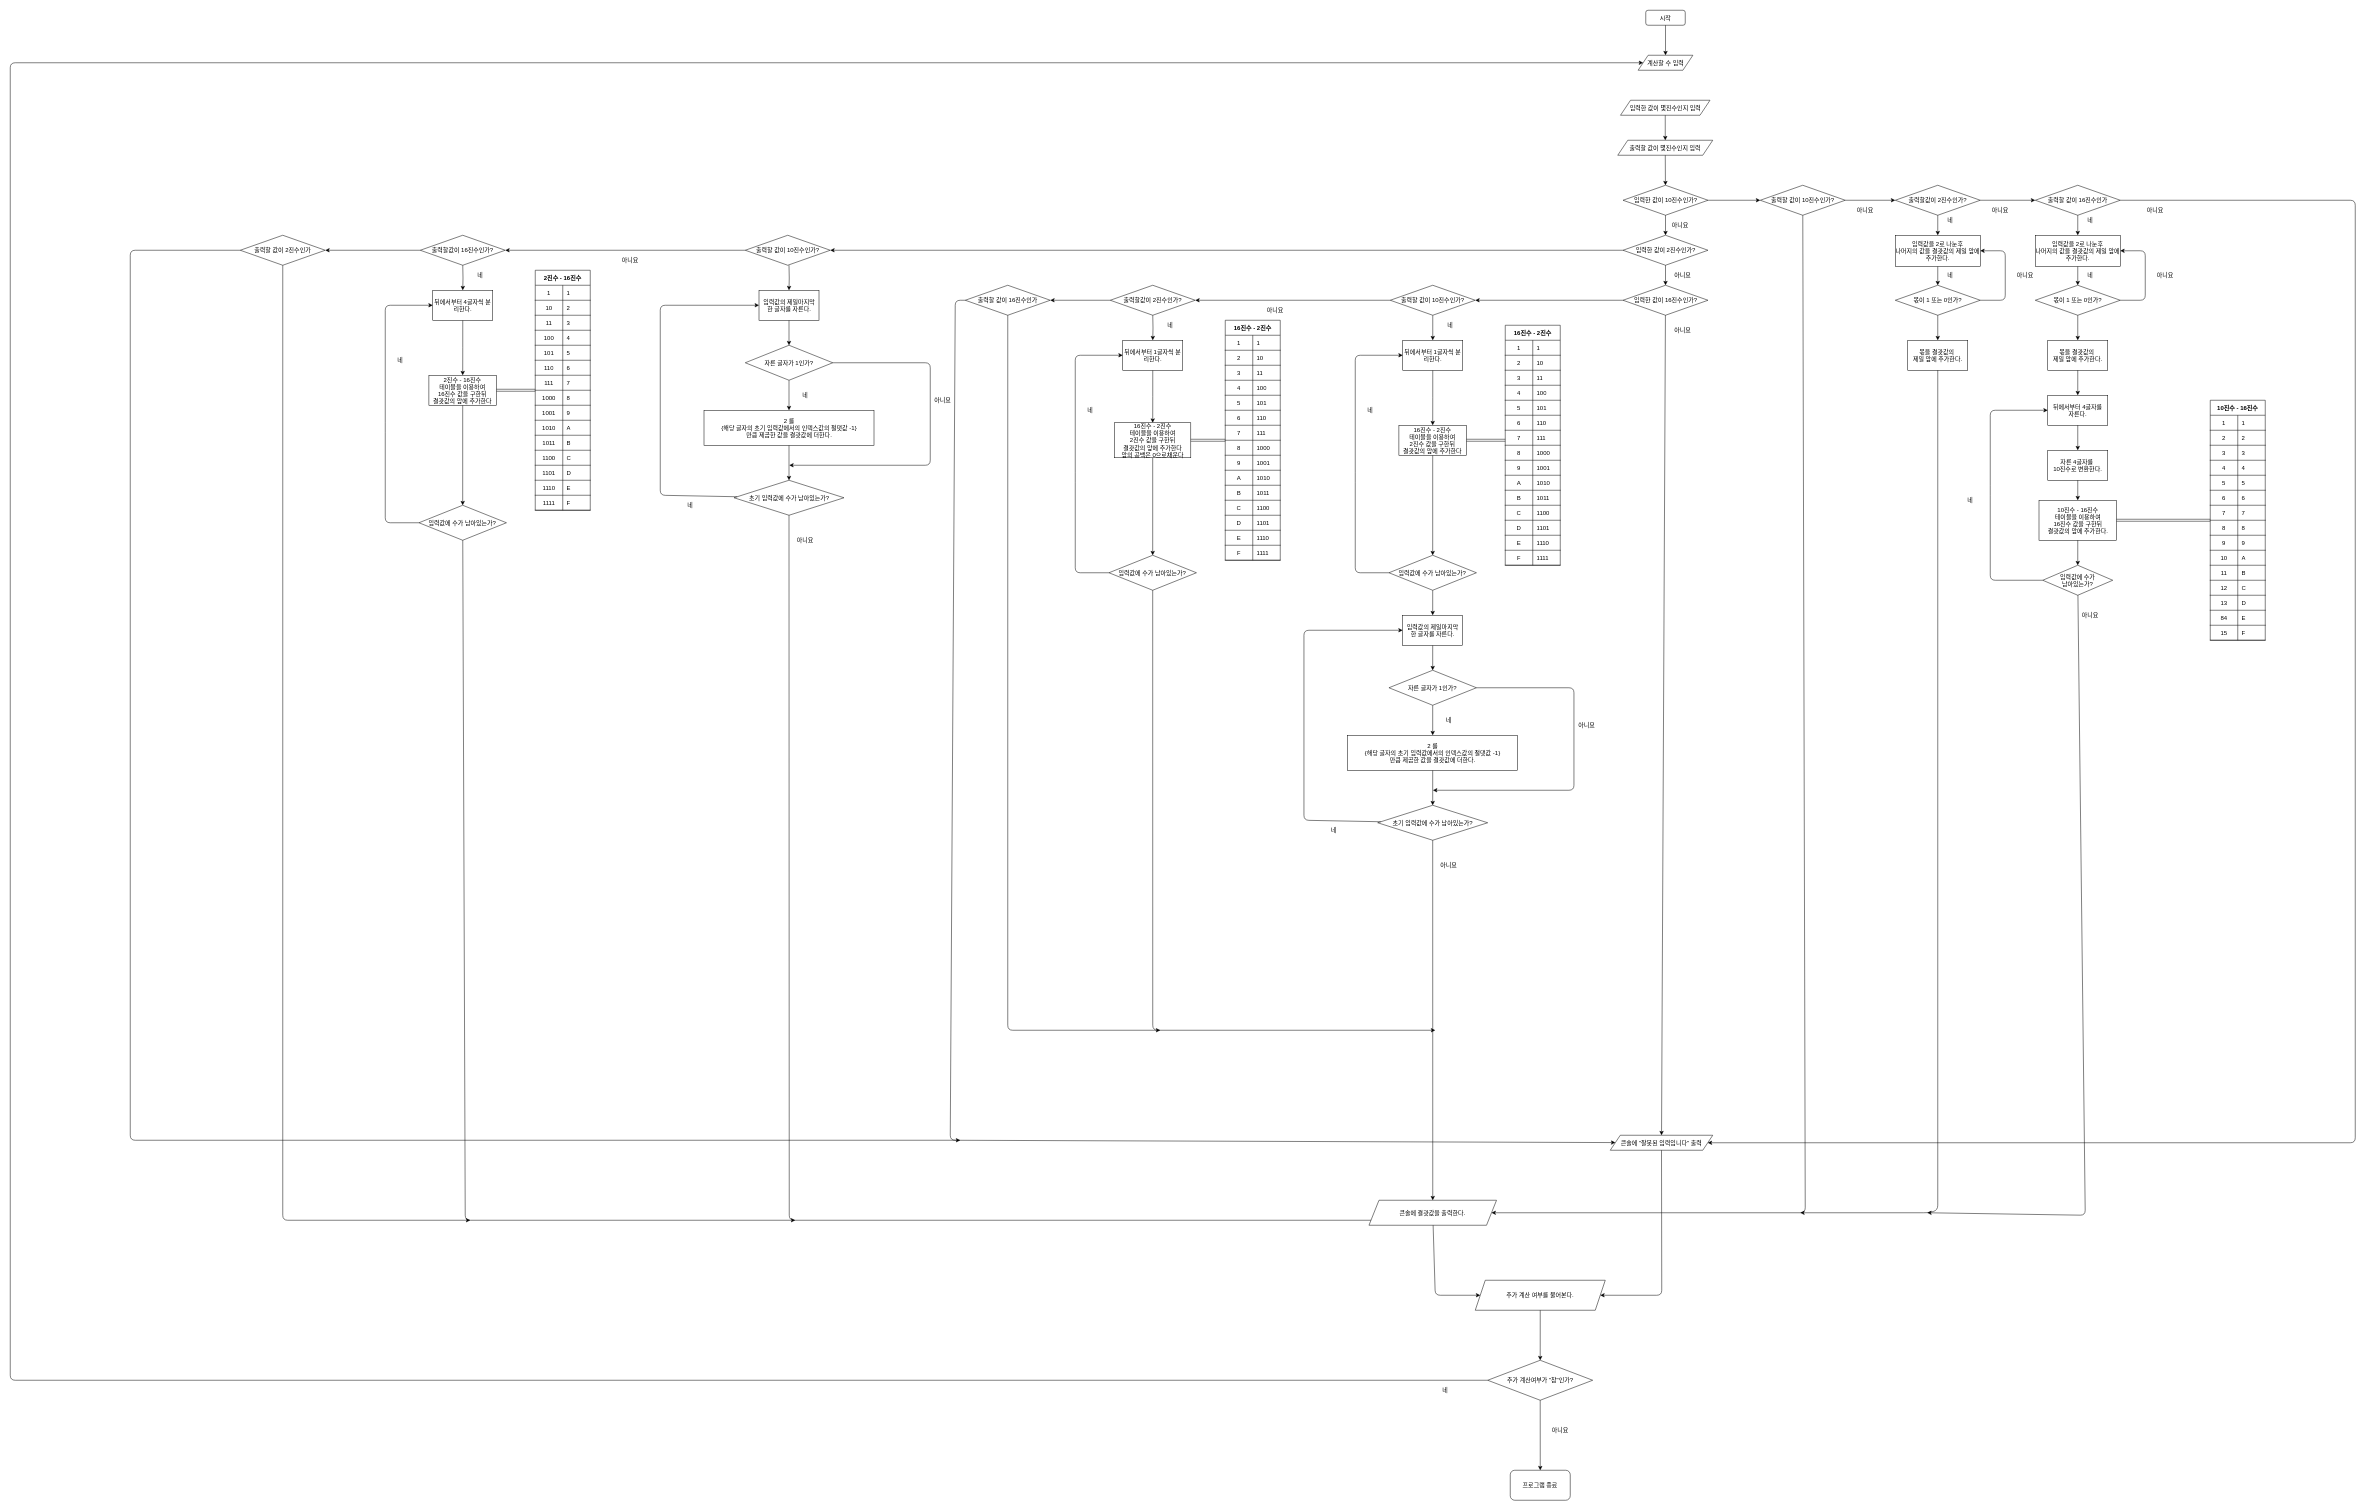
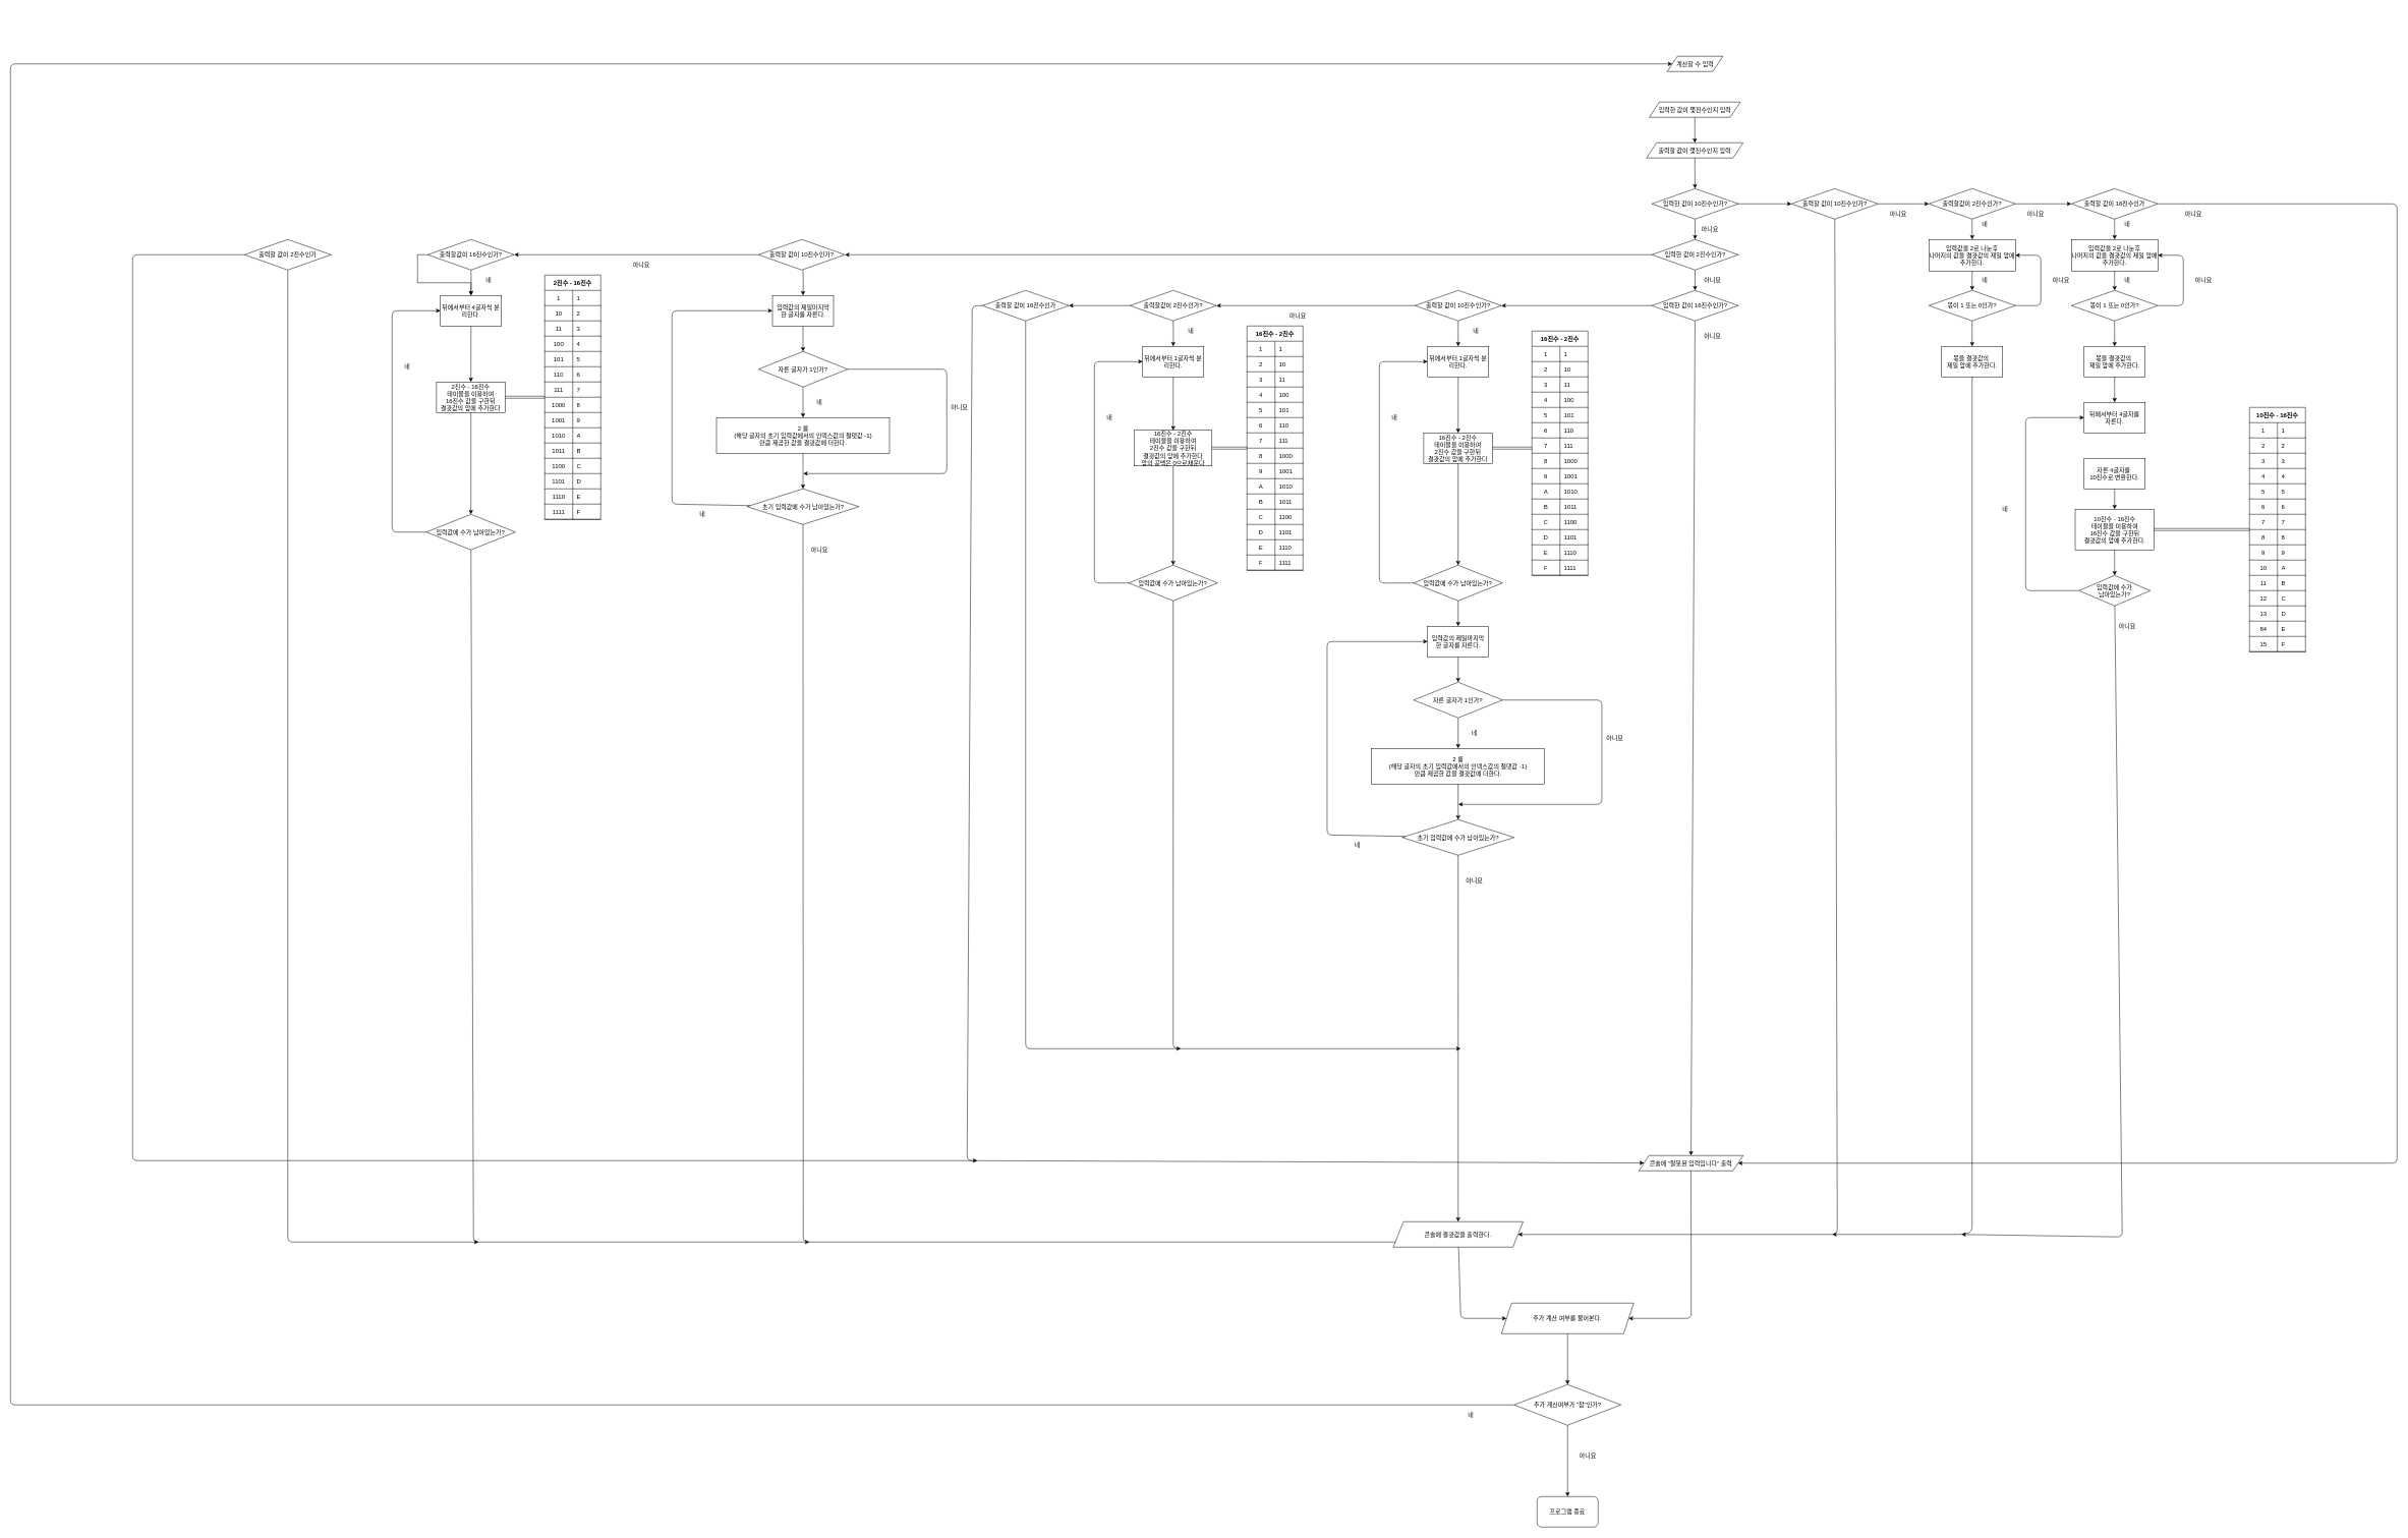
- <mxCell id="2" value="시작" style="rounded=1;whiteSpace=wrap;html=1;" vertex="1" parent="1"><mxGeometry x="3291" y="20" width="79" height="30" as="geometry" /></mxCell>
- <mxCell id="5" value="" style="endArrow=classic;html=1;" edge="1" parent="1" source="2" target="4"><mxGeometry width="50" height="50" relative="1" as="geometry"><mxPoint x="3340" y="260" as="sourcePoint" /><mxPoint x="3390" y="210" as="targetPoint" /></mxGeometry></mxCell>
- <mxCell id="198" style="edgeStyle=orthogonalEdgeStyle;rounded=0;orthogonalLoop=1;jettySize=auto;html=1;exitX=0;exitY=0.5;exitDx=0;exitDy=0;" edge="1" parent="1" source="199" target="200"><mxGeometry relative="1" as="geometry"><mxPoint x="720" y="500" as="targetPoint" /></mxGeometry></mxCell>
+ <mxCell id="198" style="edgeStyle=orthogonalEdgeStyle;rounded=0;orthogonalLoop=1;jettySize=auto;html=1;exitX=0;exitY=0.5;exitDx=0;exitDy=0;" edge="1" parent="1" source="199" target="220"><mxGeometry relative="1" as="geometry"><mxPoint x="720" y="500" as="targetPoint" /></mxGeometry></mxCell>
- <mxCell id="100" value="" style="endArrow=classic;html=1;" edge="1" parent="1" source="48" target="97"><mxGeometry width="50" height="50" relative="1" as="geometry"><mxPoint x="4030" y="970" as="sourcePoint" /><mxPoint x="4080" y="920" as="targetPoint" /></mxGeometry></mxCell>
